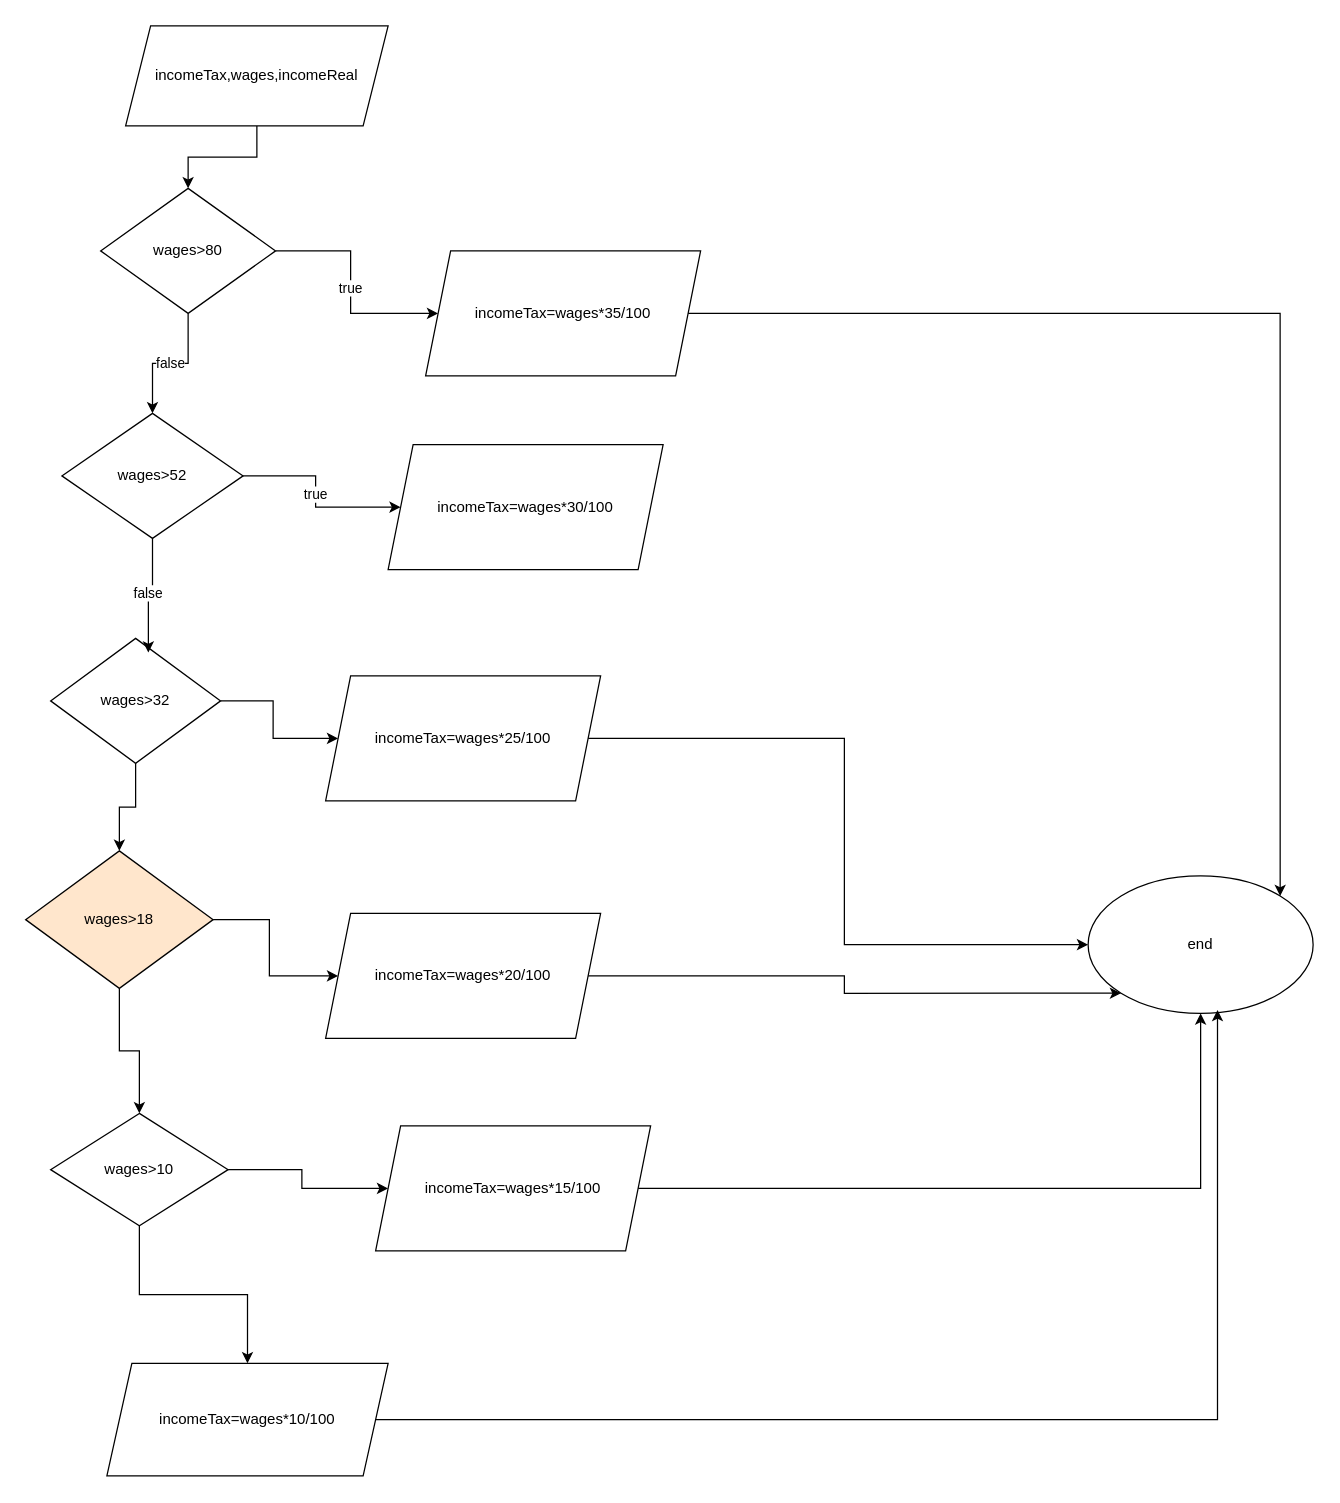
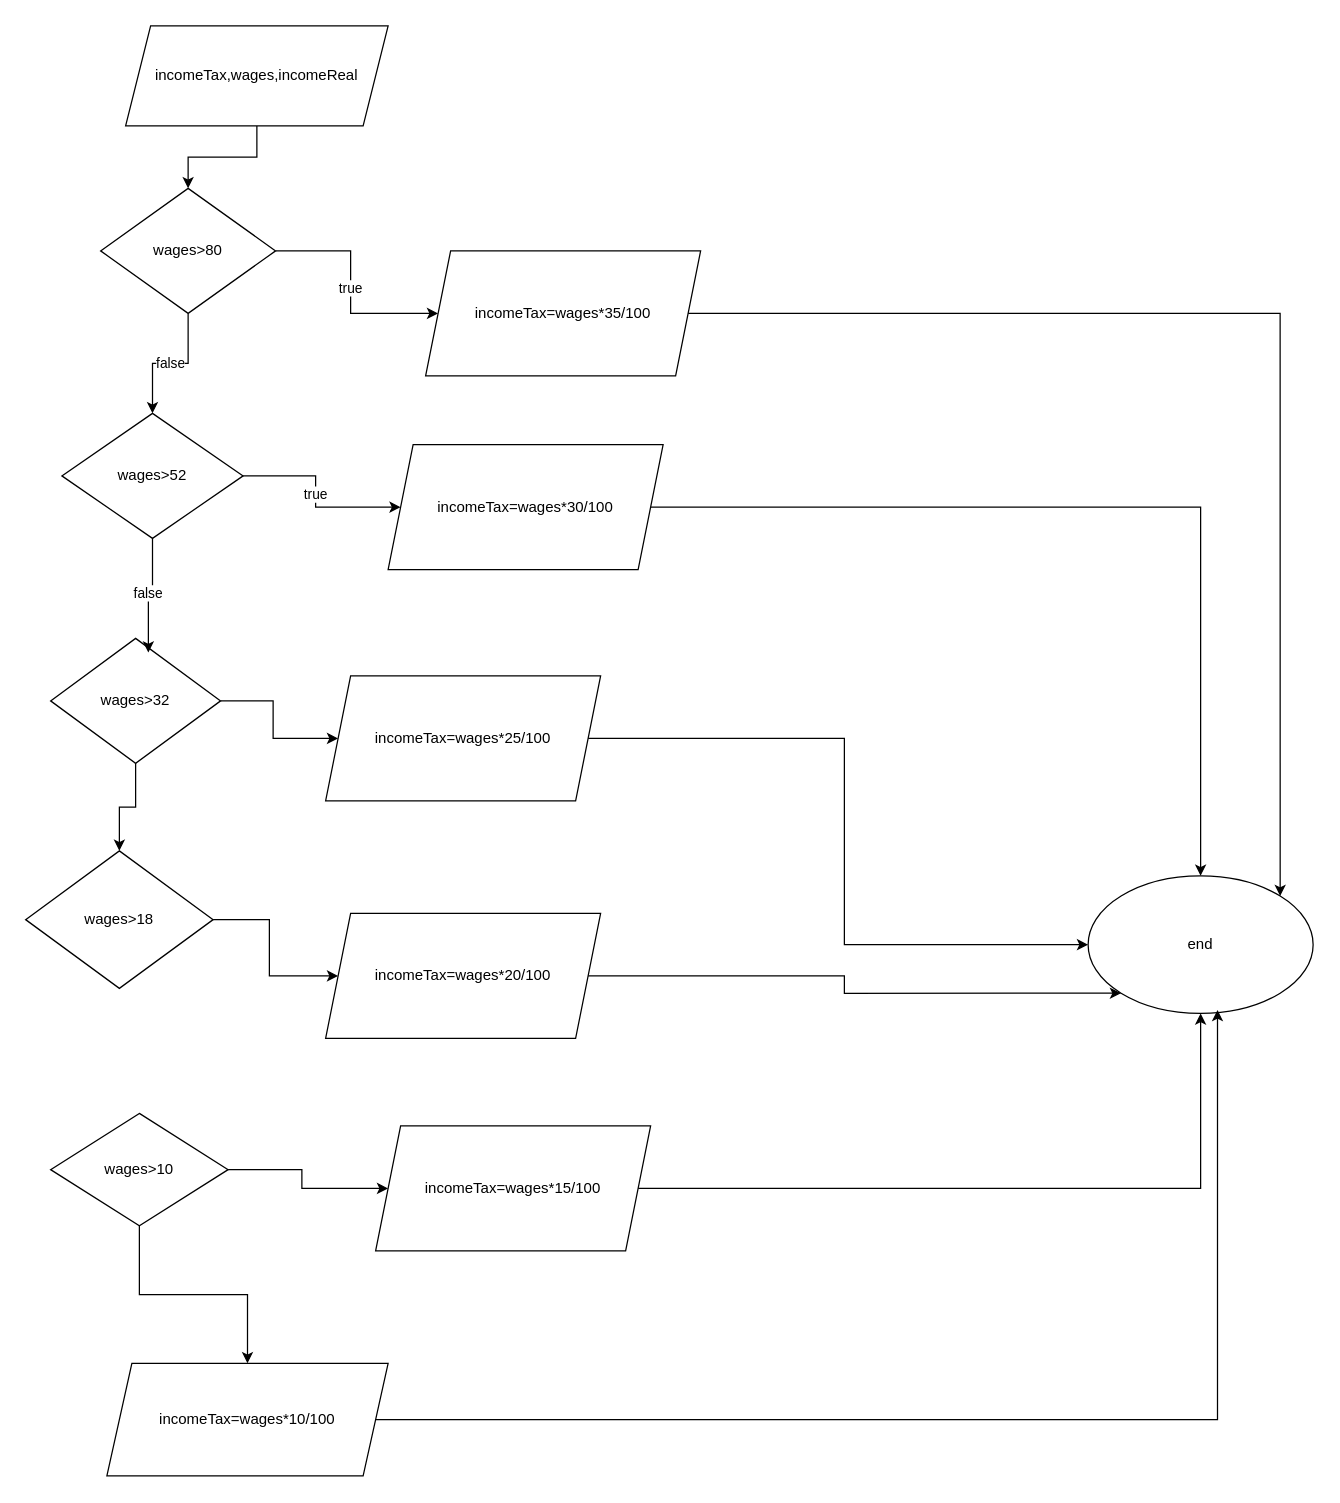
+ <mxCell id="25" style="edgeStyle=orthogonalEdgeStyle;rounded=0;orthogonalLoop=1;jettySize=auto;html=1;" parent="1" source="26" target="11" edge="1"><mxGeometry relative="1" as="geometry" /></mxCell>
- <mxCell id="19" value="wages&amp;gt;18" style="rhombus;whiteSpace=wrap;html=1;fillColor=#ffe6cc;" parent="1" vertex="1"><mxGeometry x="20" y="680" width="150" height="110" as="geometry" /></mxCell>
+ <mxCell id="19" value="wages&amp;gt;18" style="rhombus;whiteSpace=wrap;html=1;" parent="1" vertex="1"><mxGeometry x="20" y="680" width="150" height="110" as="geometry" /></mxCell>
- <mxCell id="17" style="edgeStyle=orthogonalEdgeStyle;rounded=0;orthogonalLoop=1;jettySize=auto;html=1;entryX=0.5;entryY=0;entryDx=0;entryDy=0;" parent="1" source="19" target="22" edge="1"><mxGeometry relative="1" as="geometry" /></mxCell>
